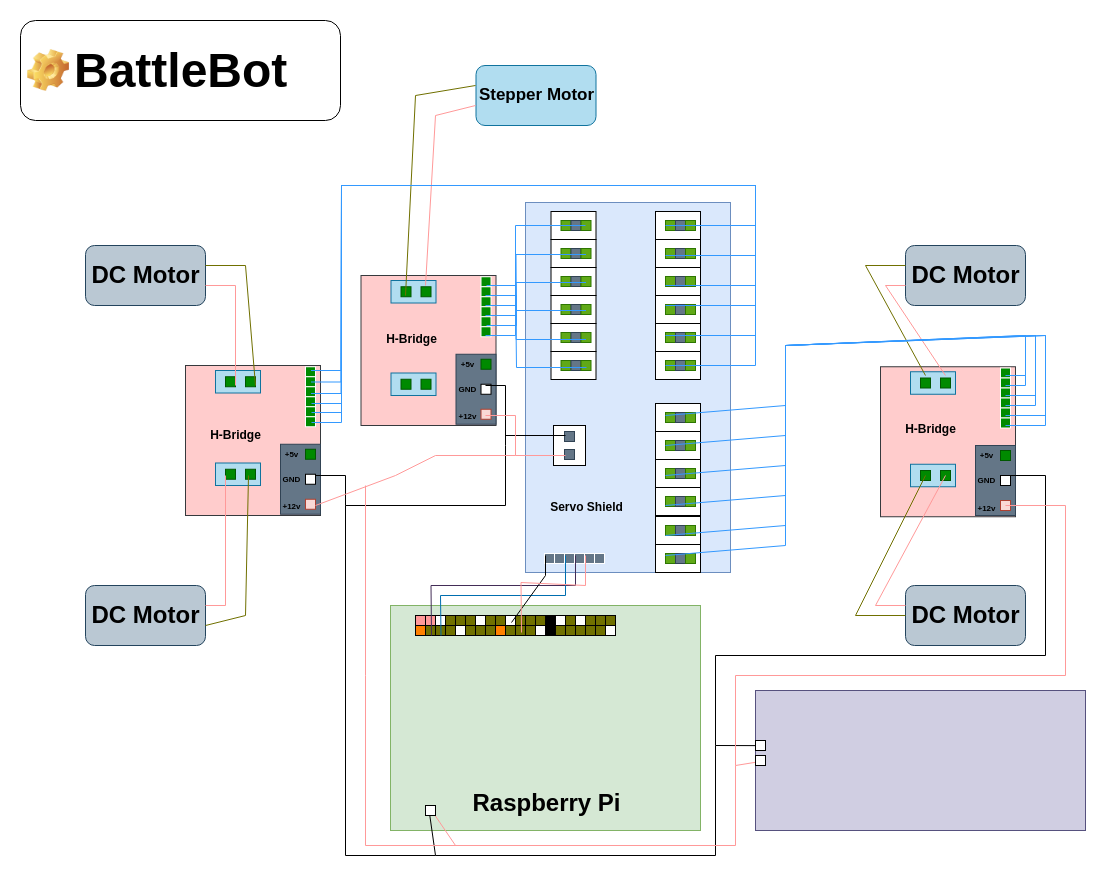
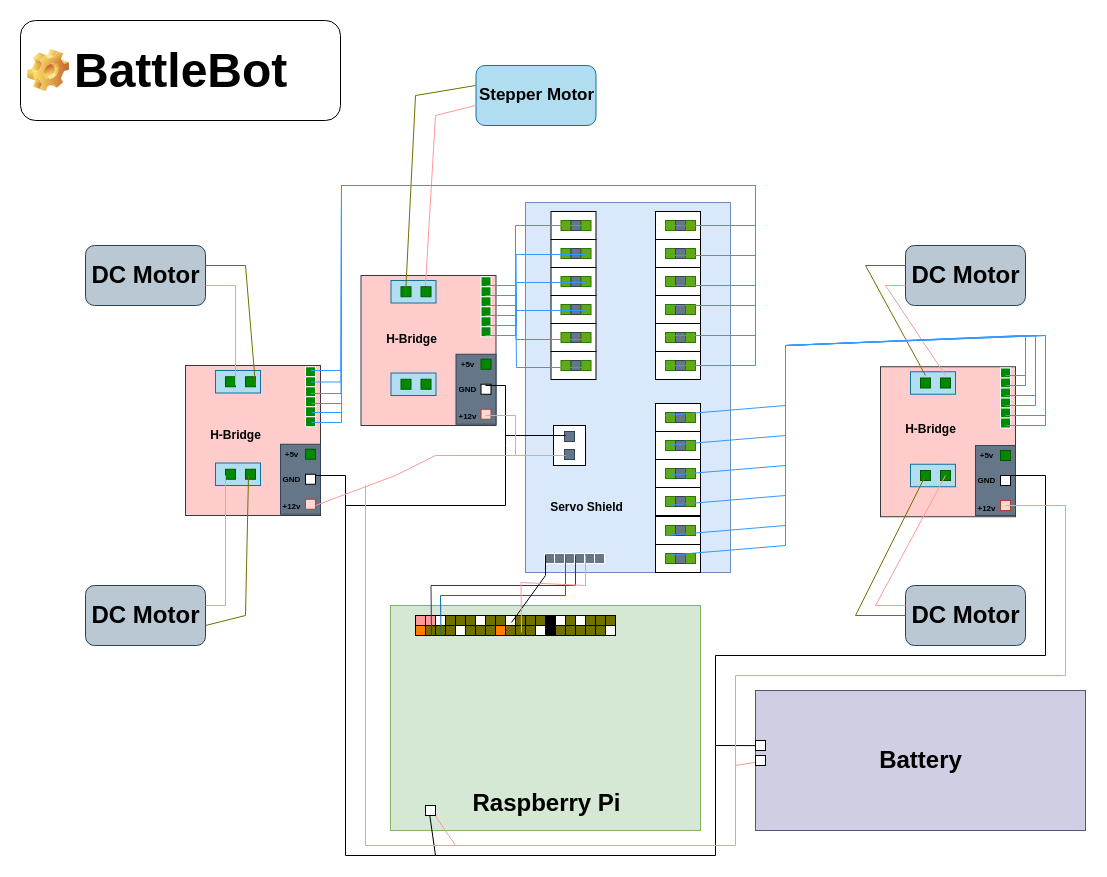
+ <mxCell id="13" value="Battery" style="text;strokeColor=none;fillColor=none;html=1;fontSize=24;fontStyle=1;verticalAlign=middle;align=center;movable=1;resizable=1;rotatable=1;deletable=1;editable=1;locked=0;connectable=1;" vertex="1" parent="1"><mxGeometry x="870" y="740" width="100" height="40" as="geometry" /></mxCell>
